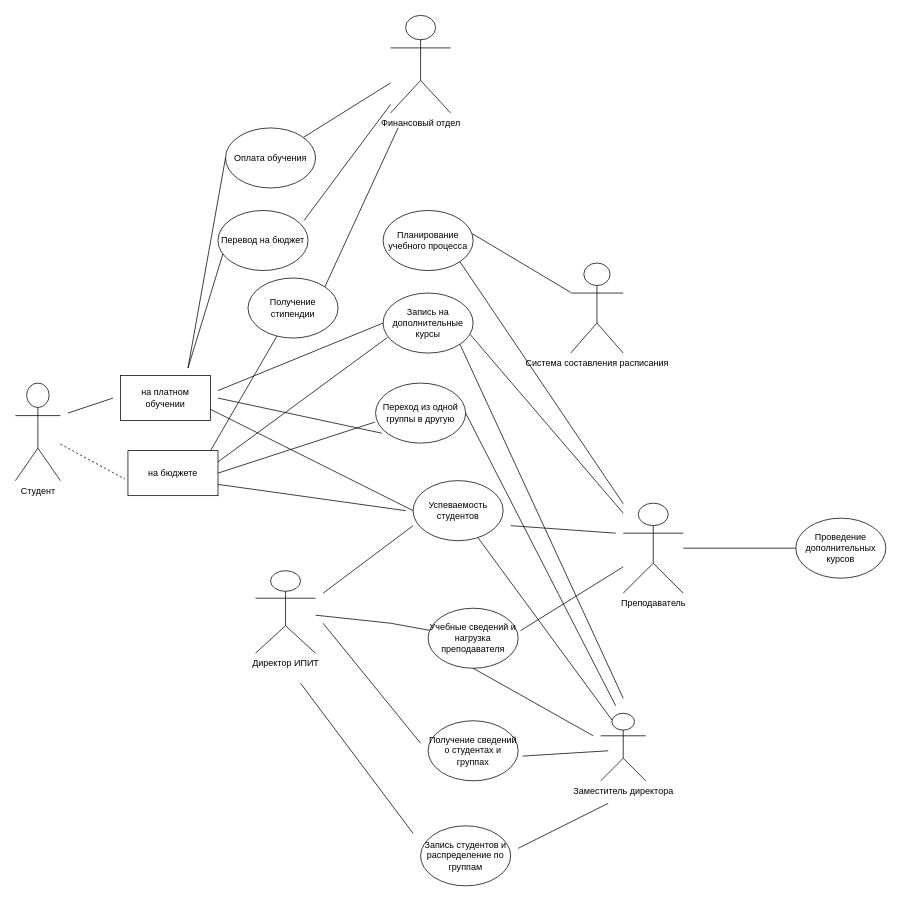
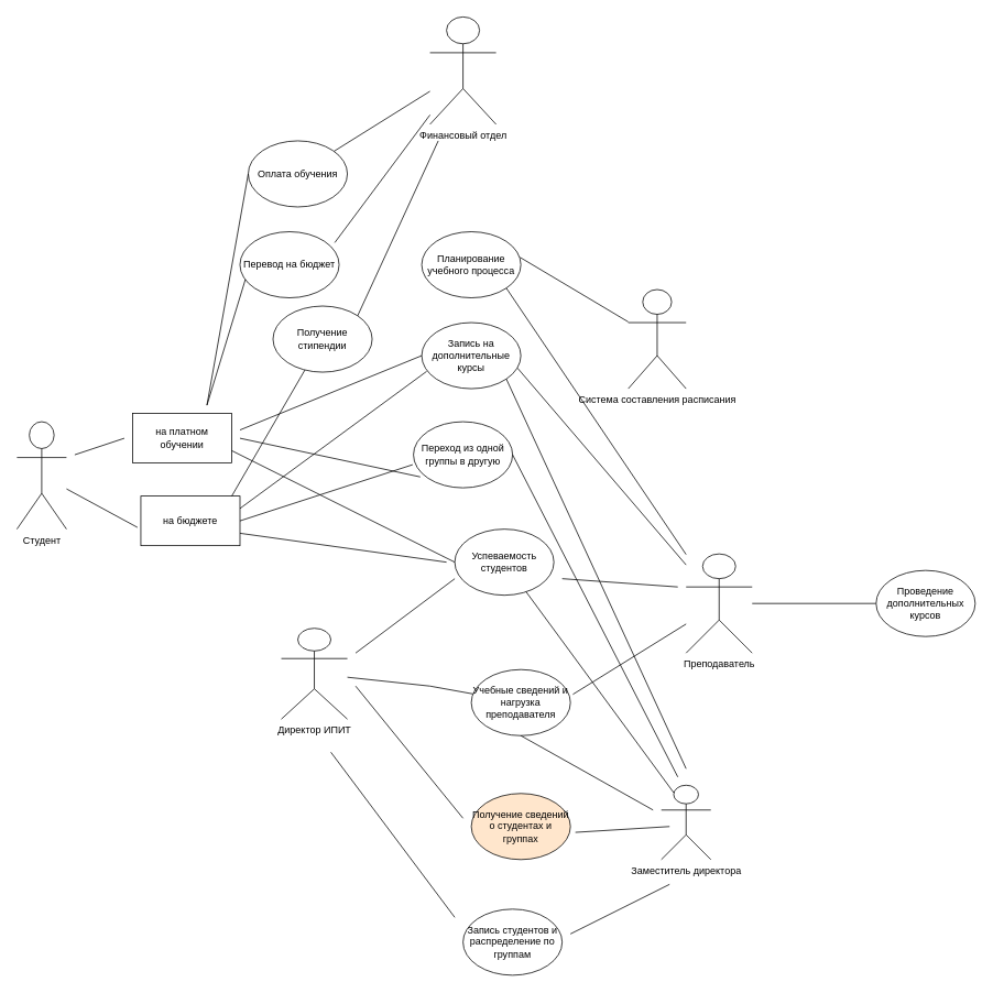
- <mxCell id="34" value="" style="endArrow=none;html=1;rounded=0;entryX=-0.034;entryY=0.632;entryDx=0;entryDy=0;entryPerimeter=0;dashed=1;" edge="1" parent="1" source="2" target="32"><mxGeometry width="50" height="50" relative="1" as="geometry"><mxPoint x="250" y="730" as="sourcePoint" /><mxPoint x="300" y="680" as="targetPoint" /></mxGeometry></mxCell>
+ <mxCell id="34" value="" style="endArrow=none;html=1;rounded=0;entryX=-0.034;entryY=0.632;entryDx=0;entryDy=0;entryPerimeter=0;" edge="1" parent="1" source="2" target="32"><mxGeometry width="50" height="50" relative="1" as="geometry"><mxPoint x="250" y="730" as="sourcePoint" /><mxPoint x="300" y="680" as="targetPoint" /></mxGeometry></mxCell>
- <mxCell id="16" value="Получение сведений о студентах и группах" style="ellipse;whiteSpace=wrap;html=1;" parent="1" vertex="1"><mxGeometry x="570" y="960" width="120" height="80" as="geometry" /></mxCell>
+ <mxCell id="16" value="Получение сведений о студентах и группах" style="ellipse;whiteSpace=wrap;html=1;fillColor=#ffe6cc;" parent="1" vertex="1"><mxGeometry x="570" y="960" width="120" height="80" as="geometry" /></mxCell>
